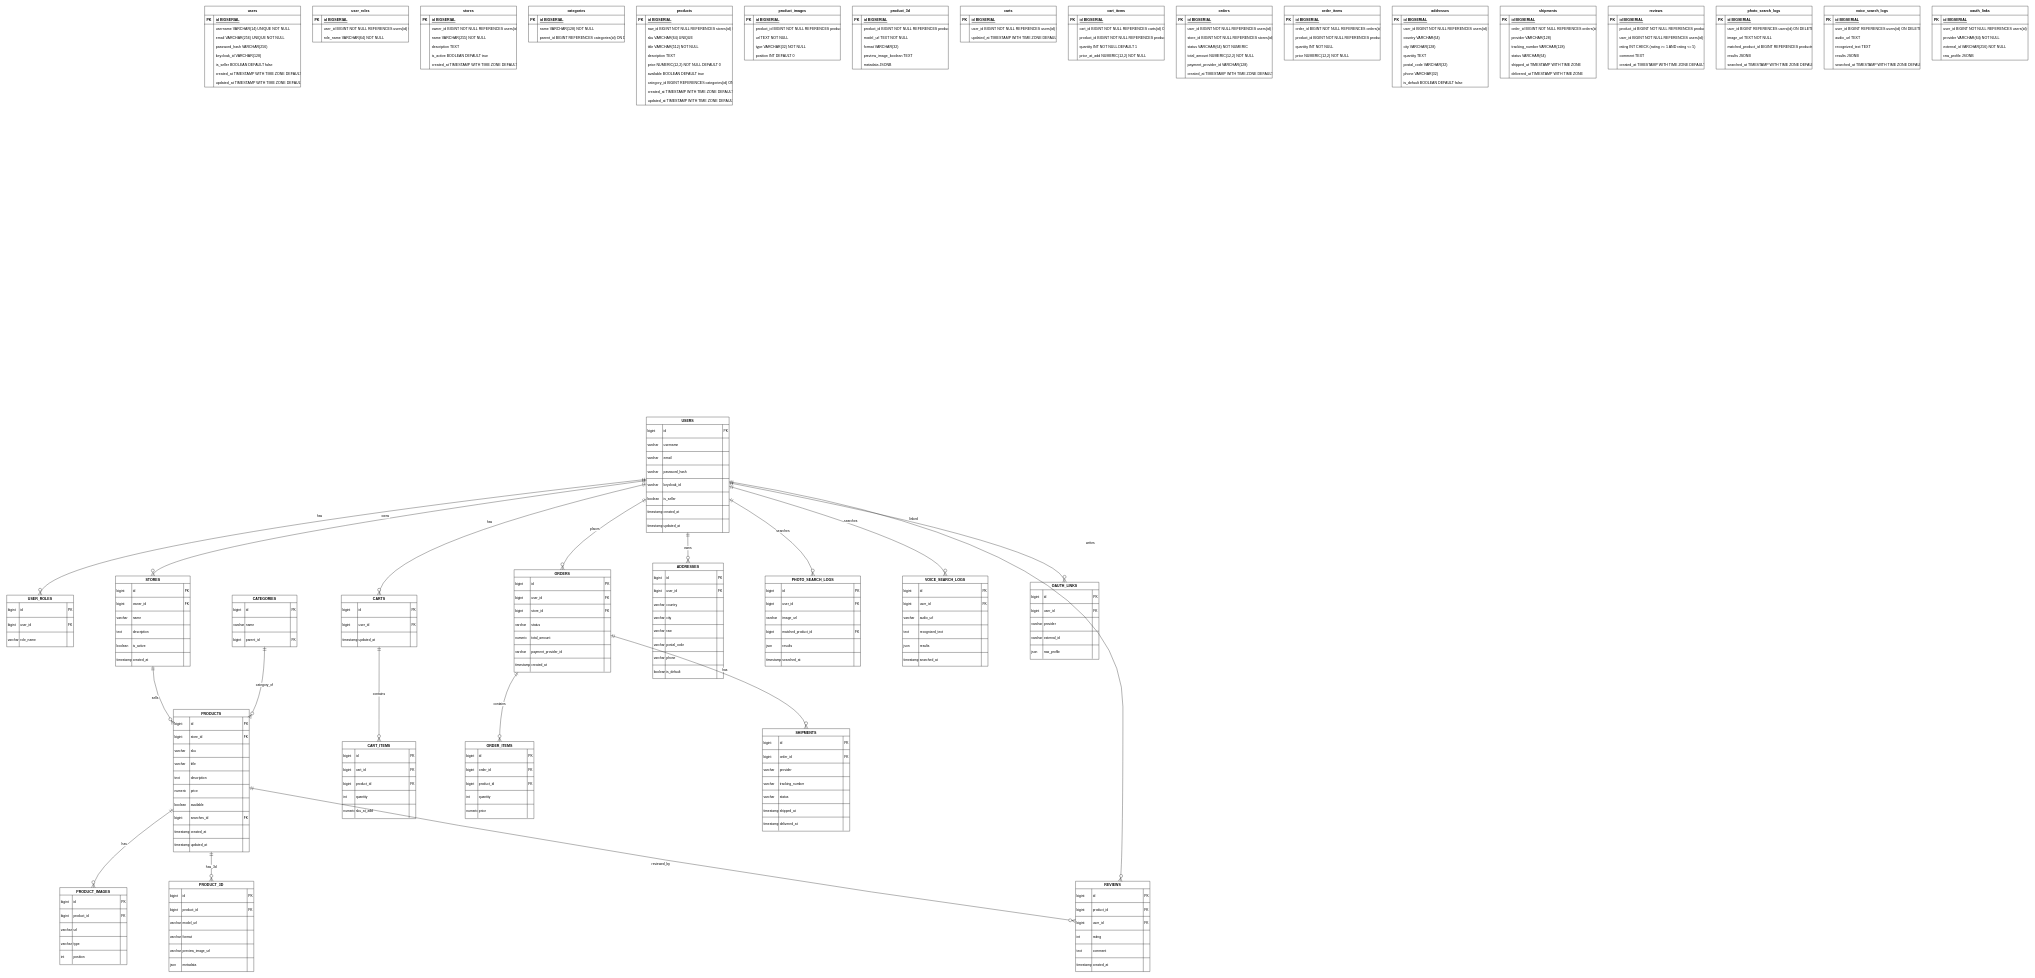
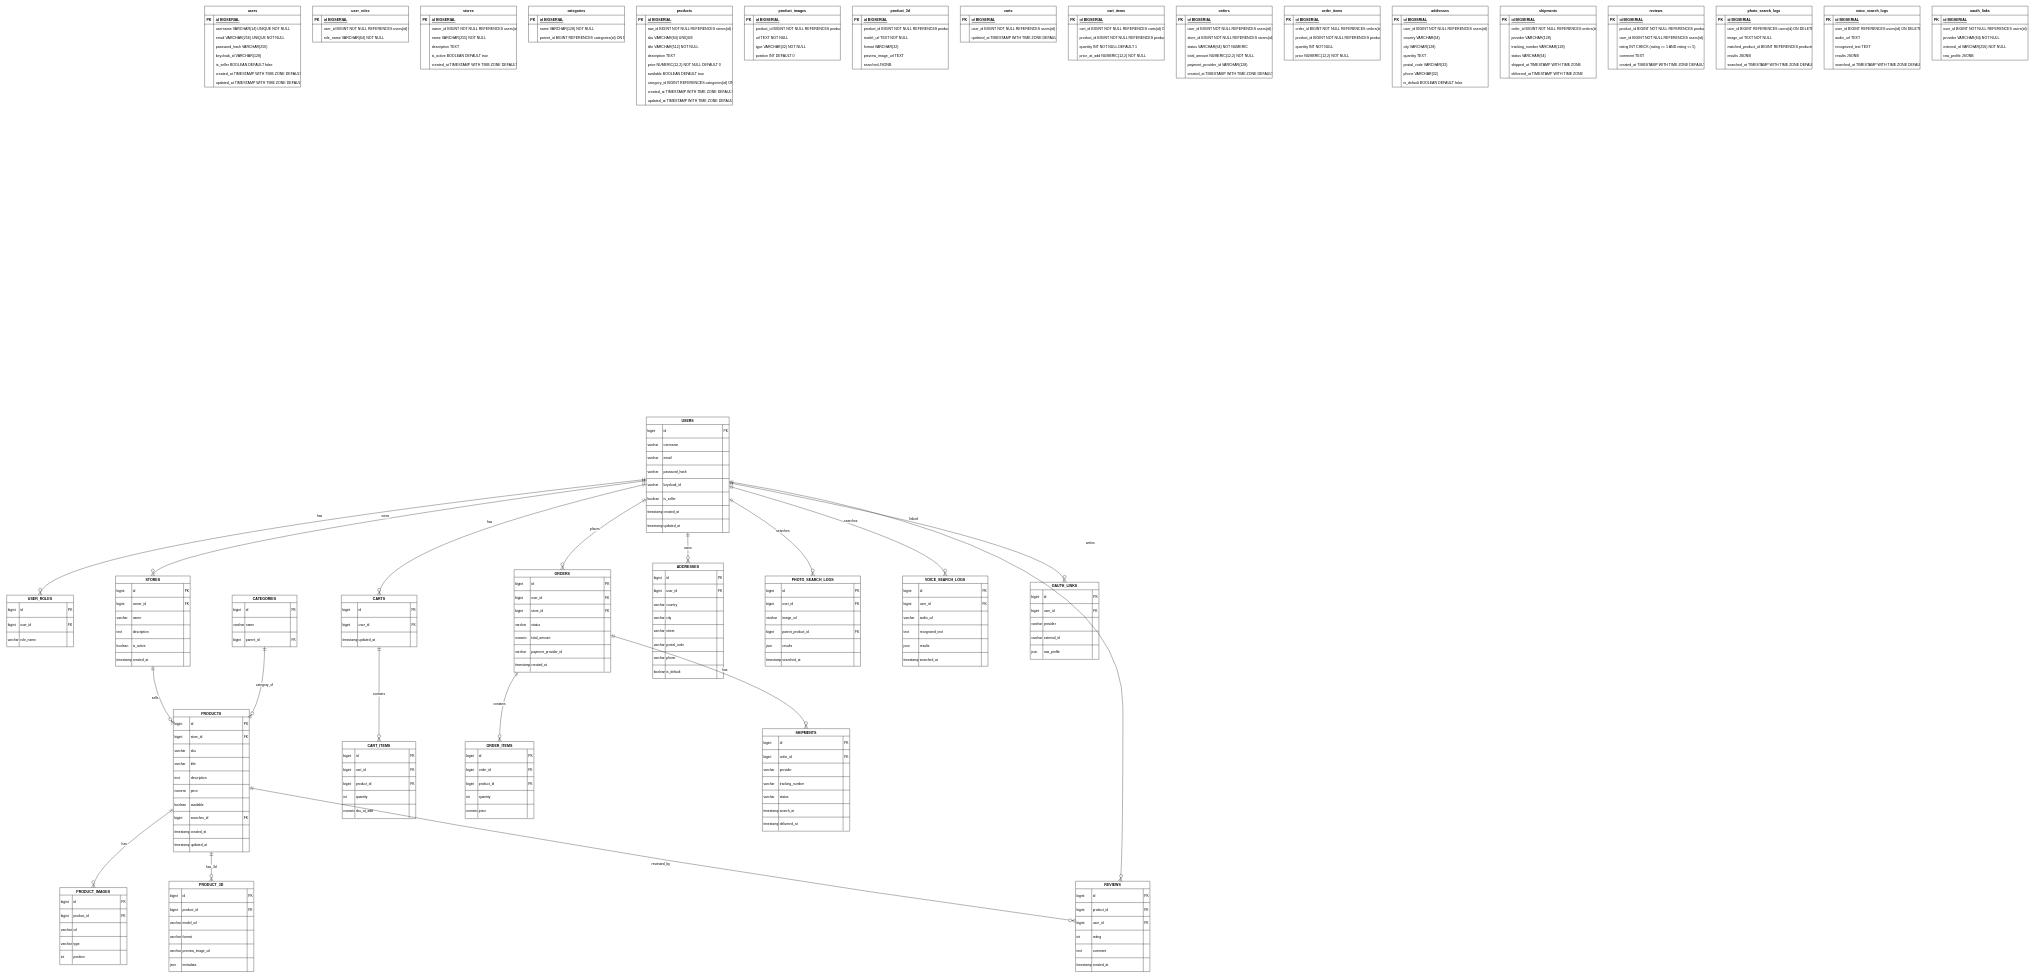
- <mxCell id="128" value="preview_image_boolean TEXT" style="shape=partialRectangle;overflow=hidden;connectable=0;fillColor=none;align=left;strokeColor=inherit;top=0;left=0;bottom=0;right=0;spacingLeft=6;" vertex="1" parent="126"><mxGeometry x="30" width="290" height="30" as="geometry"><mxRectangle width="290" height="30" as="alternateBounds" /></mxGeometry></mxCell>
+ <mxCell id="128" value="preview_image_url TEXT" style="shape=partialRectangle;overflow=hidden;connectable=0;fillColor=none;align=left;strokeColor=inherit;top=0;left=0;bottom=0;right=0;spacingLeft=6;" vertex="1" parent="126"><mxGeometry x="30" width="290" height="30" as="geometry"><mxRectangle width="290" height="30" as="alternateBounds" /></mxGeometry></mxCell>
- <mxCell id="131" value="metadata JSONB" style="shape=partialRectangle;overflow=hidden;connectable=0;fillColor=none;align=left;strokeColor=inherit;top=0;left=0;bottom=0;right=0;spacingLeft=6;" vertex="1" parent="129"><mxGeometry x="30" width="290" height="30" as="geometry"><mxRectangle width="290" height="30" as="alternateBounds" /></mxGeometry></mxCell>
+ <mxCell id="131" value="searched JSONB" style="shape=partialRectangle;overflow=hidden;connectable=0;fillColor=none;align=left;strokeColor=inherit;top=0;left=0;bottom=0;right=0;spacingLeft=6;" vertex="1" parent="129"><mxGeometry x="30" width="290" height="30" as="geometry"><mxRectangle width="290" height="30" as="alternateBounds" /></mxGeometry></mxCell>
- <mxCell id="590" value="raw" style="shape=partialRectangle;connectable=0;fillColor=none;top=0;left=0;bottom=0;right=0;align=left;spacingLeft=2;overflow=hidden;fontSize=11;" vertex="1" parent="588"><mxGeometry x="42" width="172" height="45" as="geometry"><mxRectangle width="172" height="45" as="alternateBounds" /></mxGeometry></mxCell>
+ <mxCell id="590" value="street" style="shape=partialRectangle;connectable=0;fillColor=none;top=0;left=0;bottom=0;right=0;align=left;spacingLeft=2;overflow=hidden;fontSize=11;" vertex="1" parent="588"><mxGeometry x="42" width="172" height="45" as="geometry"><mxRectangle width="172" height="45" as="alternateBounds" /></mxGeometry></mxCell>
- <mxCell id="673" value="matched_product_id" style="shape=partialRectangle;connectable=0;fillColor=none;top=0;left=0;bottom=0;right=0;align=left;spacingLeft=2;overflow=hidden;fontSize=11;" vertex="1" parent="671"><mxGeometry x="54" width="242" height="46" as="geometry"><mxRectangle width="242" height="46" as="alternateBounds" /></mxGeometry></mxCell>
+ <mxCell id="673" value="parent_product_id" style="shape=partialRectangle;connectable=0;fillColor=none;top=0;left=0;bottom=0;right=0;align=left;spacingLeft=2;overflow=hidden;fontSize=11;" vertex="1" parent="671"><mxGeometry x="54" width="242" height="46" as="geometry"><mxRectangle width="242" height="46" as="alternateBounds" /></mxGeometry></mxCell>
- <mxCell id="627" value="shipped_at" style="shape=partialRectangle;connectable=0;fillColor=none;top=0;left=0;bottom=0;right=0;align=left;spacingLeft=2;overflow=hidden;fontSize=11;" vertex="1" parent="625"><mxGeometry x="54" width="215" height="45" as="geometry"><mxRectangle width="215" height="45" as="alternateBounds" /></mxGeometry></mxCell>
+ <mxCell id="627" value="search_at" style="shape=partialRectangle;connectable=0;fillColor=none;top=0;left=0;bottom=0;right=0;align=left;spacingLeft=2;overflow=hidden;fontSize=11;" vertex="1" parent="625"><mxGeometry x="54" width="215" height="45" as="geometry"><mxRectangle width="215" height="45" as="alternateBounds" /></mxGeometry></mxCell>
